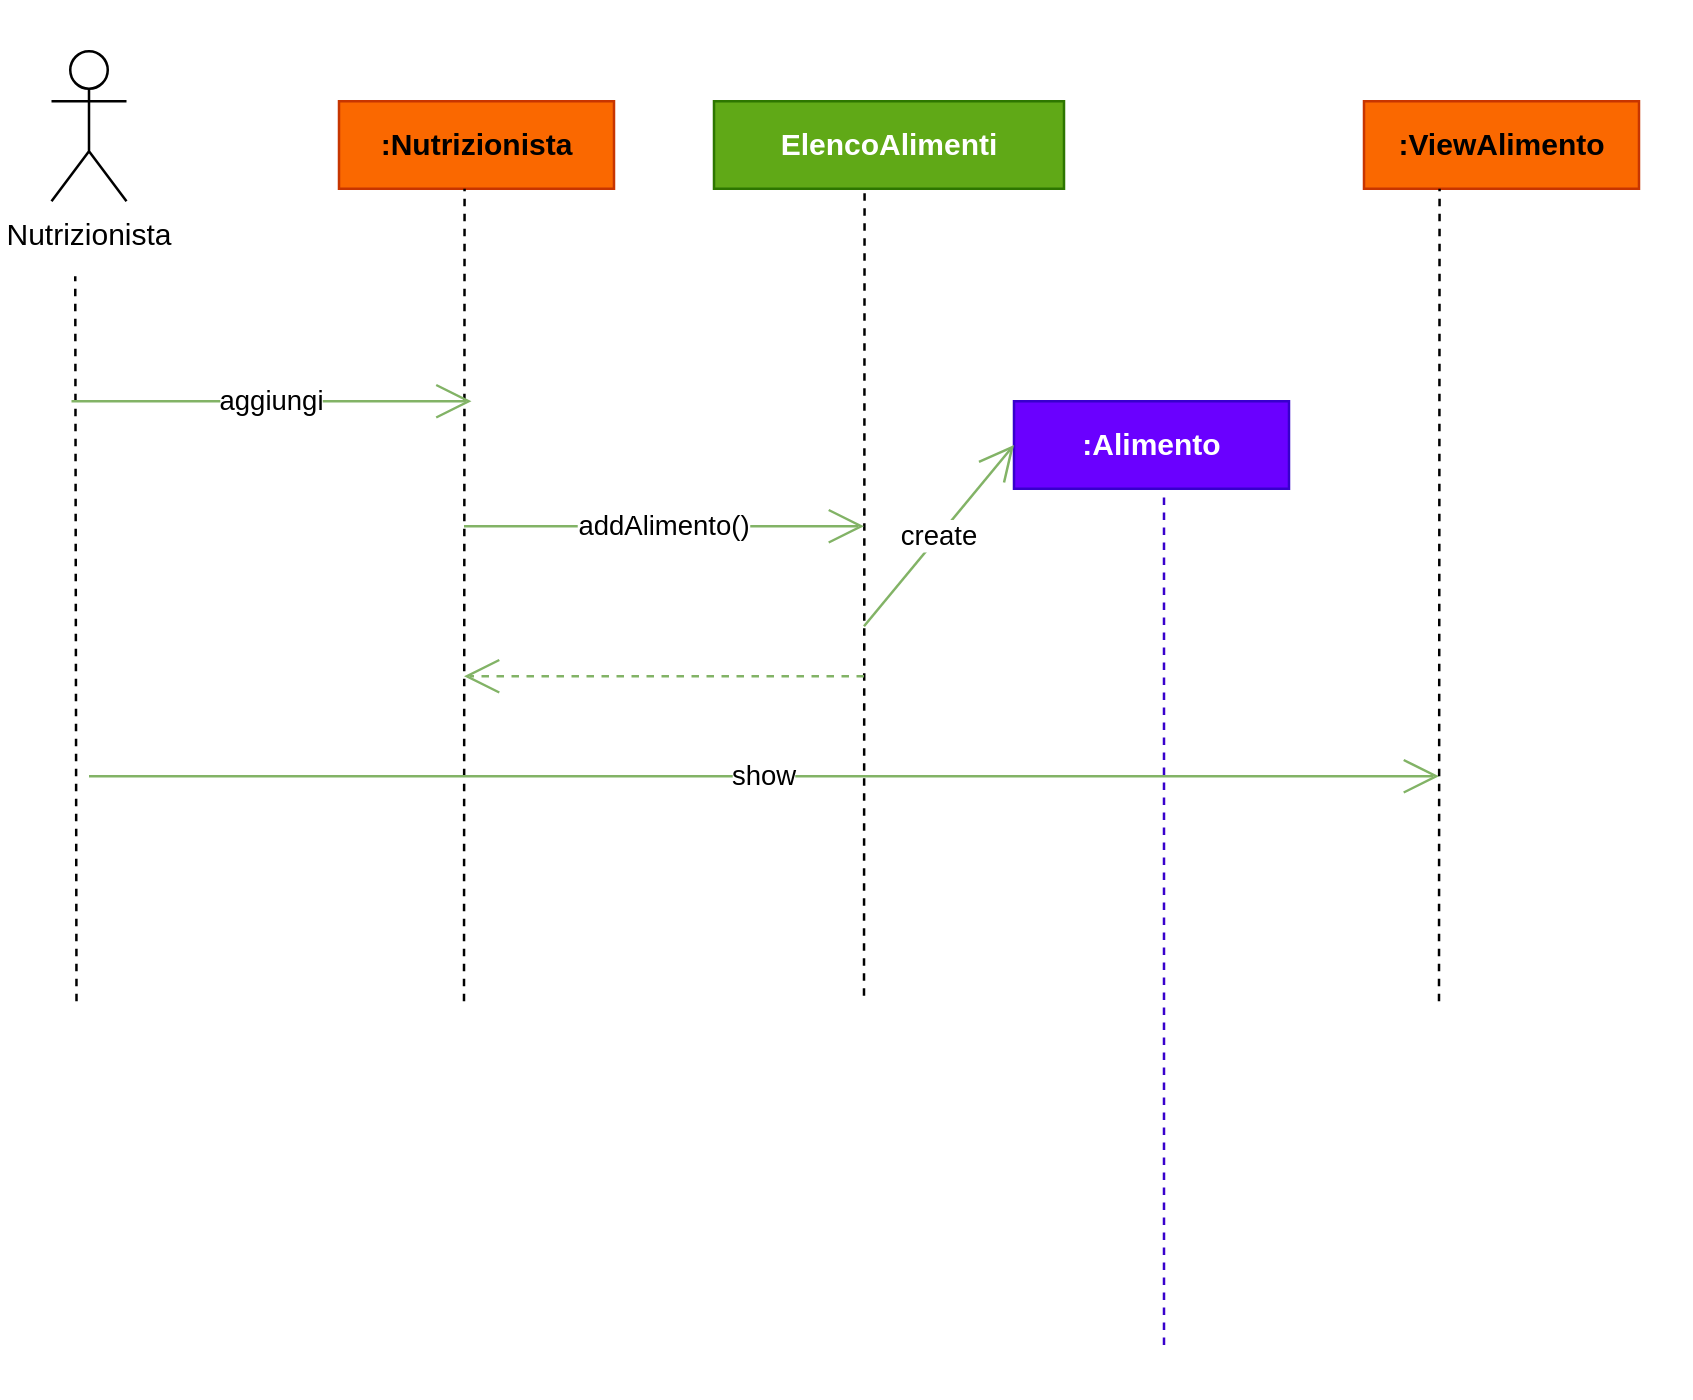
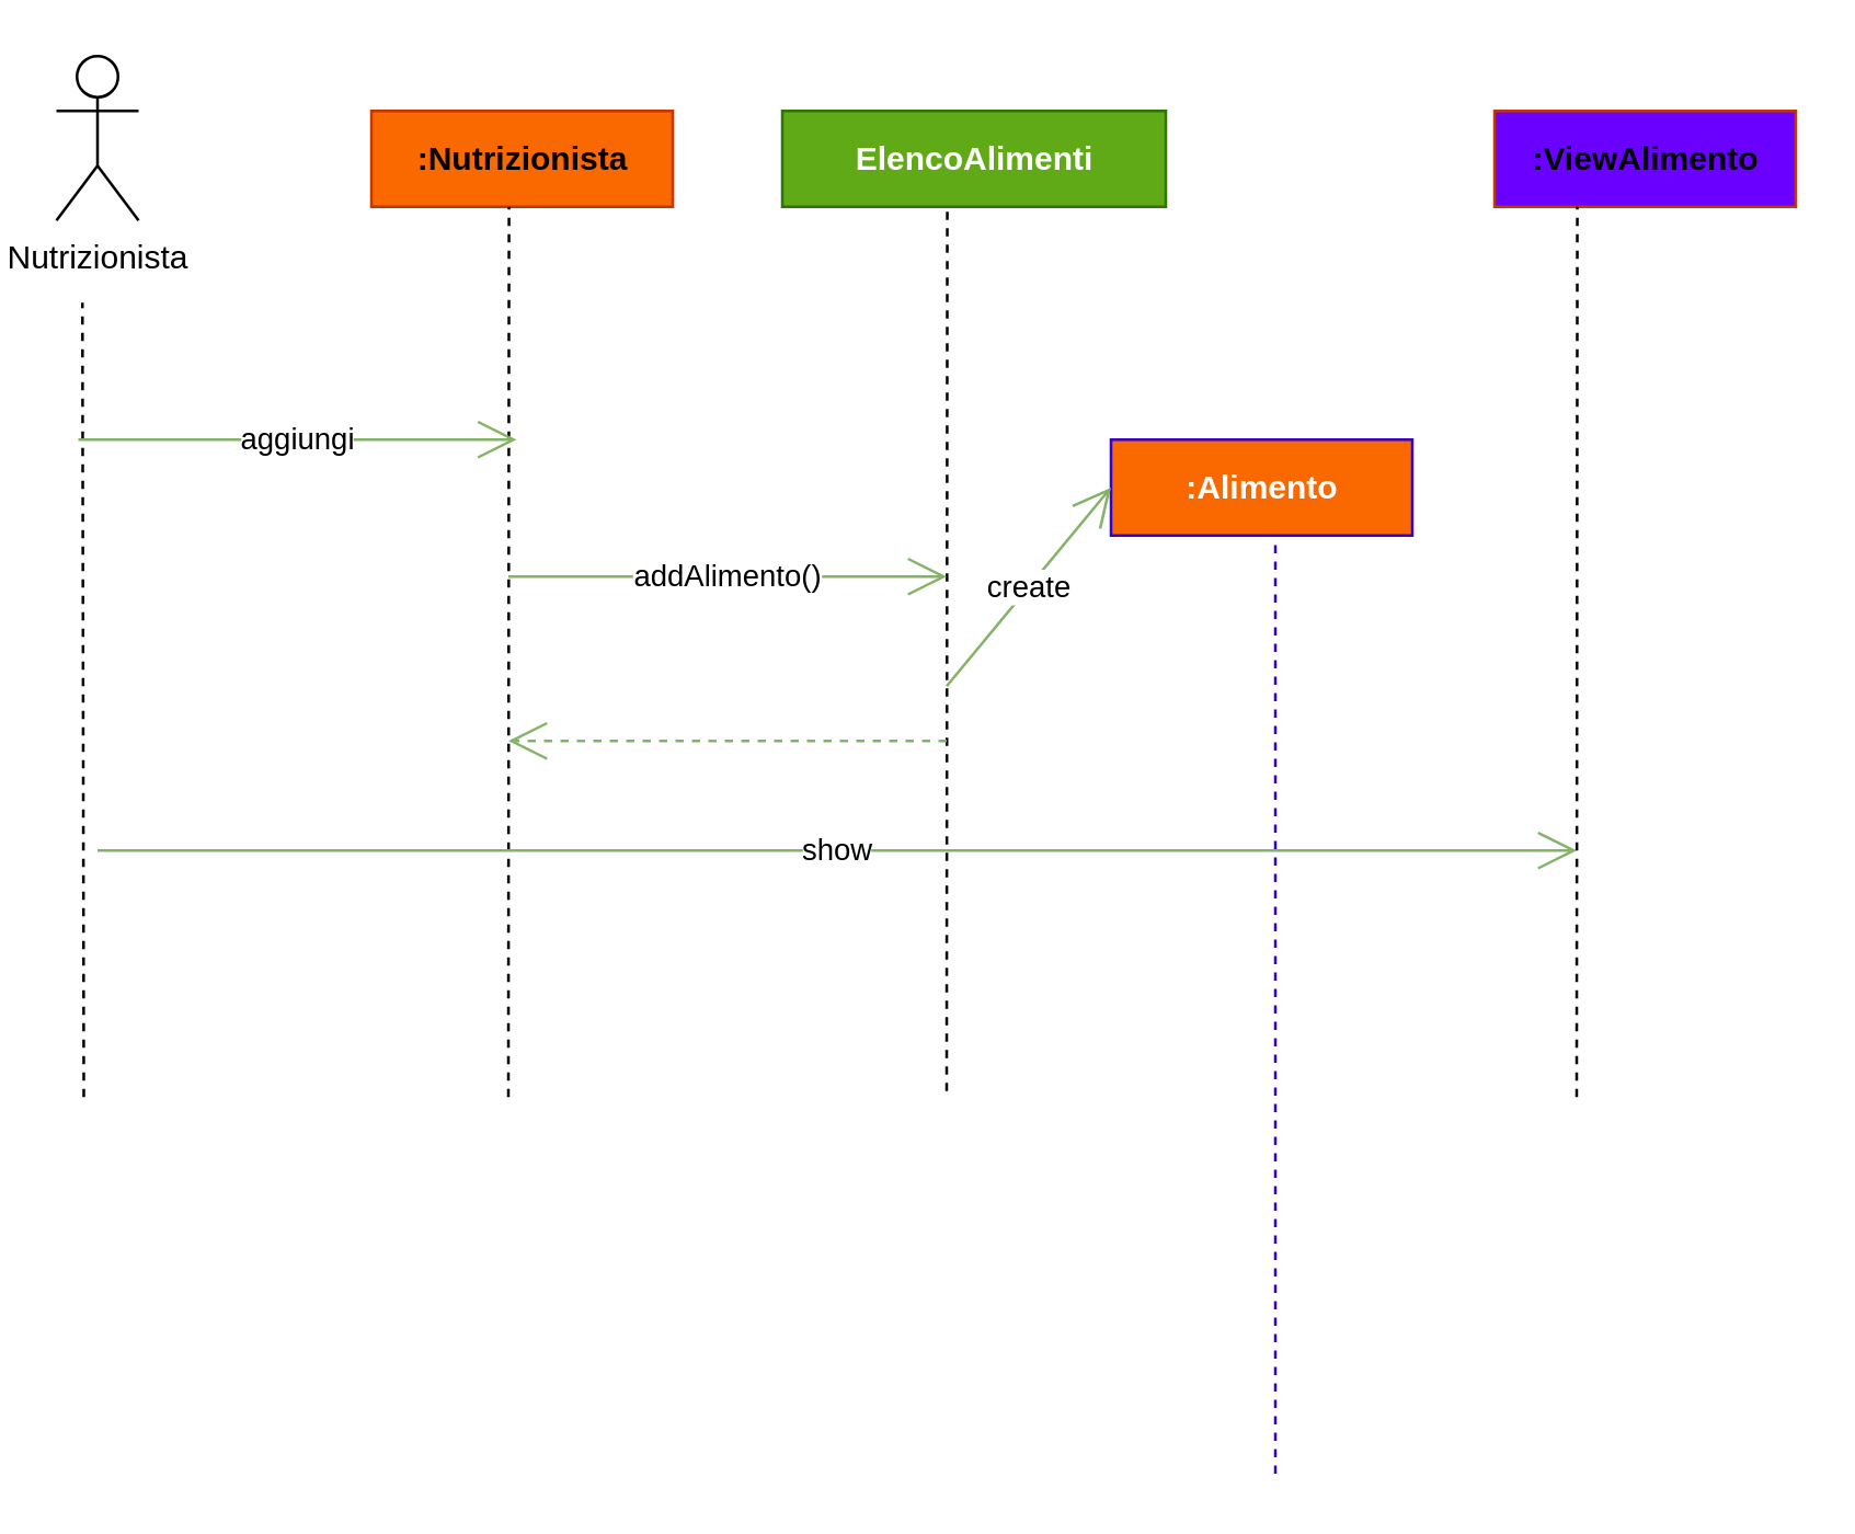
- <mxCell id="11" value="&lt;b&gt;:ViewAlimento&lt;/b&gt;" style="html=1;fillColor=#fa6800;fontColor=#000000;strokeColor=#C73500;" vertex="1" parent="1"><mxGeometry x="545" y="40" width="110" height="35" as="geometry" /></mxCell>
+ <mxCell id="11" value="&lt;b&gt;:ViewAlimento&lt;/b&gt;" style="html=1;fillColor=#6a00ff;fontColor=#000000;strokeColor=#C73500;" vertex="1" parent="1"><mxGeometry x="545" y="40" width="110" height="35" as="geometry" /></mxCell>
- <mxCell id="14" value="&lt;b&gt;:Alimento&lt;/b&gt;" style="html=1;fillColor=#6a00ff;fontColor=#ffffff;strokeColor=#3700CC;" vertex="1" parent="1"><mxGeometry x="405" y="160" width="110" height="35" as="geometry" /></mxCell>
+ <mxCell id="14" value="&lt;b&gt;:Alimento&lt;/b&gt;" style="html=1;fillColor=#fa6800;fontColor=#ffffff;strokeColor=#3700CC;" vertex="1" parent="1"><mxGeometry x="405" y="160" width="110" height="35" as="geometry" /></mxCell>
